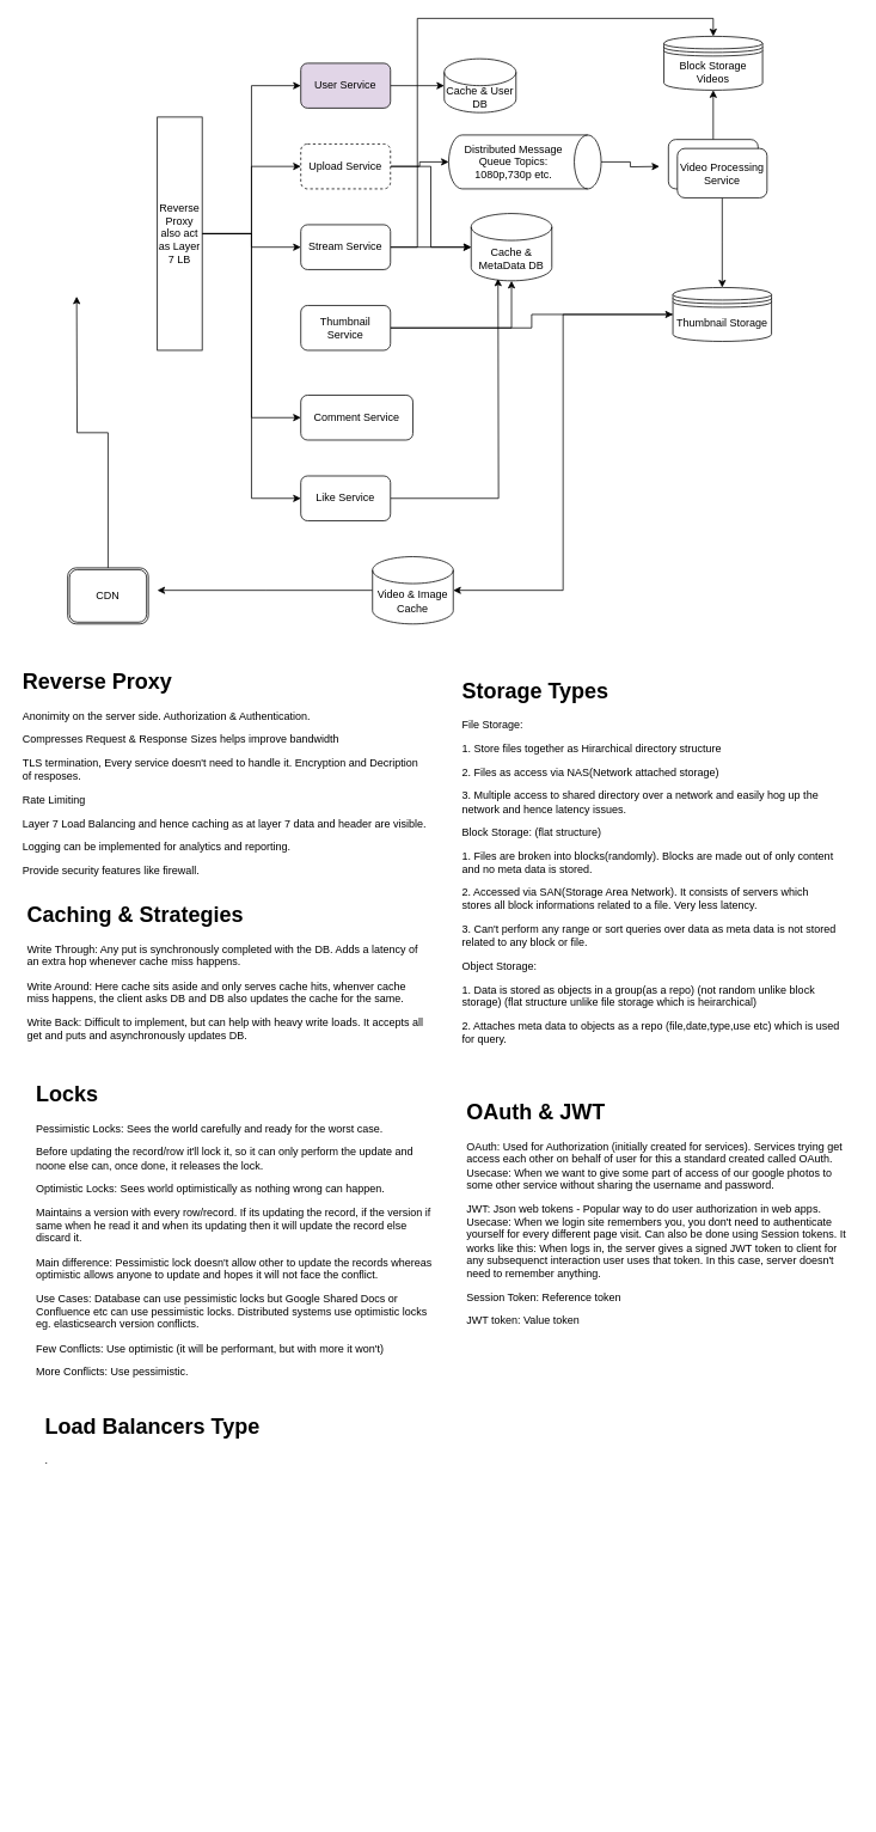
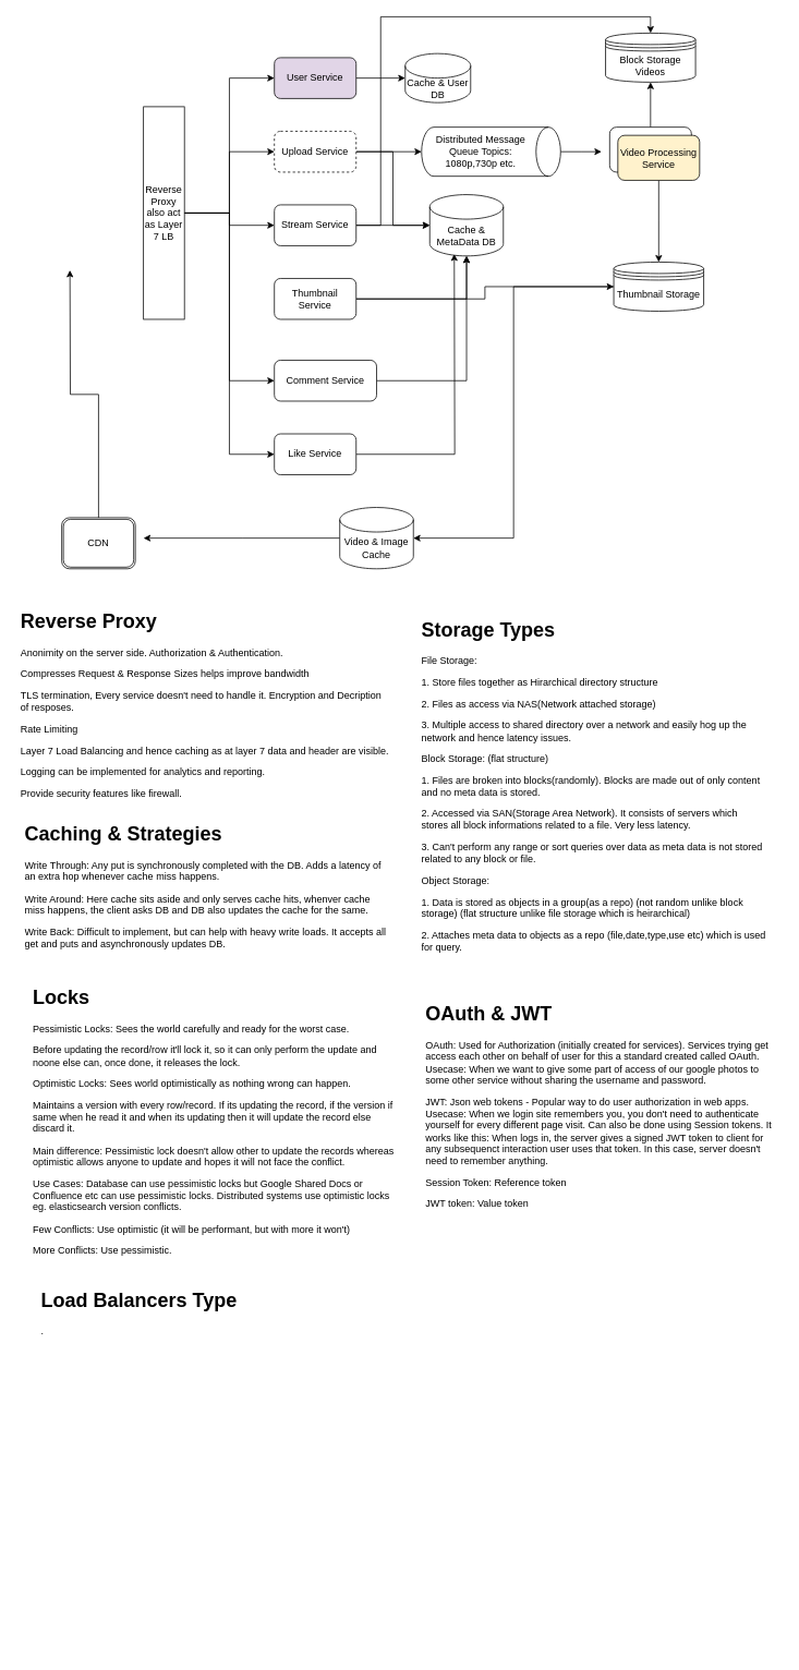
- <mxCell id="25" value="Distributed Message Queue Topics: 1080p,730p etc." style="shape=cylinder3;whiteSpace=wrap;html=1;boundedLbl=1;backgroundOutline=1;size=15;direction=south;" vertex="1" parent="1"><mxGeometry x="500" y="150" width="170" height="60" as="geometry" /></mxCell>
+ <mxCell id="25" value="Distributed Message Queue Topics: 1080p,730p etc." style="shape=cylinder3;whiteSpace=wrap;html=1;boundedLbl=1;backgroundOutline=1;size=15;direction=south;" vertex="1" parent="1"><mxGeometry x="515" y="155" width="170" height="60" as="geometry" /></mxCell>
- <mxCell id="29" value="Video Processing Service" style="rounded=1;whiteSpace=wrap;html=1;" vertex="1" parent="1"><mxGeometry x="755" y="165" width="100" height="55" as="geometry" /></mxCell>
+ <mxCell id="29" value="Video Processing Service" style="rounded=1;whiteSpace=wrap;html=1;fillColor=#fff2cc;" vertex="1" parent="1"><mxGeometry x="755" y="165" width="100" height="55" as="geometry" /></mxCell>
+ <mxCell id="19" style="edgeStyle=orthogonalEdgeStyle;rounded=0;orthogonalLoop=1;jettySize=auto;html=1;entryX=0.5;entryY=1;entryDx=0;entryDy=0;entryPerimeter=0;" edge="1" parent="1" source="20" target="32"><mxGeometry relative="1" as="geometry" /></mxCell>
